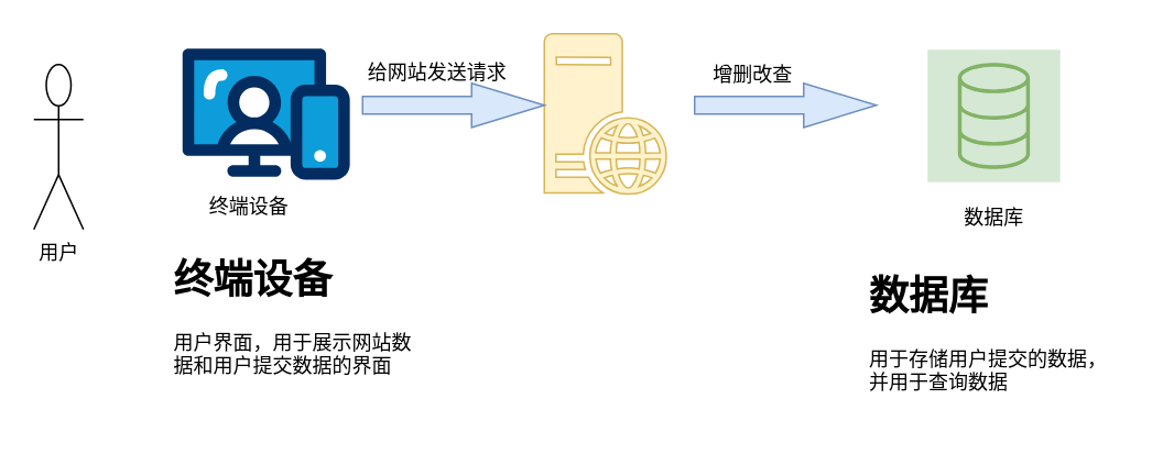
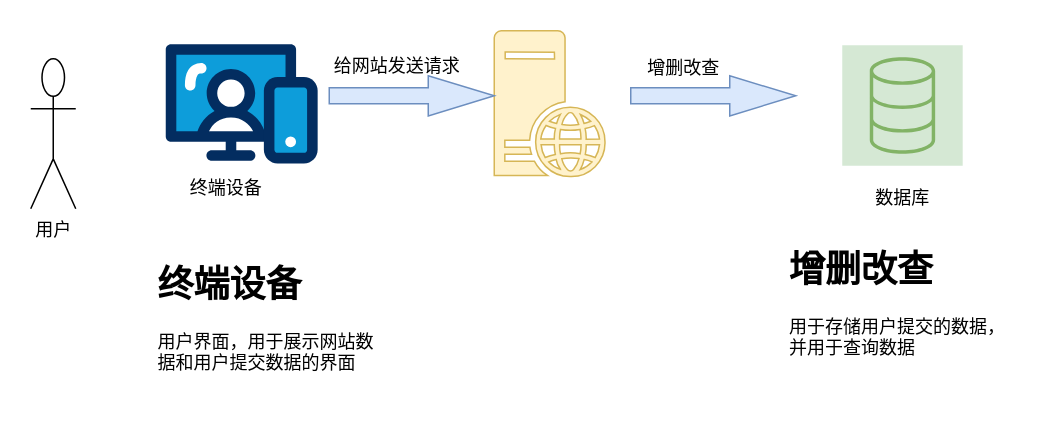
- <mxCell id="13" value="&lt;h1&gt;数据库&lt;/h1&gt;&lt;p&gt;用于存储用户提交的数据，并用于查询数据&lt;/p&gt;" style="text;html=1;strokeColor=none;fillColor=none;spacing=5;spacingTop=-20;whiteSpace=wrap;overflow=hidden;rounded=0;" vertex="1" parent="1"><mxGeometry x="521.14" y="160" width="160" height="100" as="geometry" /></mxCell>
+ <mxCell id="13" value="&lt;h1&gt;增删改查&lt;/h1&gt;&lt;p&gt;用于存储用户提交的数据，并用于查询数据&lt;/p&gt;" style="text;html=1;strokeColor=none;fillColor=none;spacing=5;spacingTop=-20;whiteSpace=wrap;overflow=hidden;rounded=0;" vertex="1" parent="1"><mxGeometry x="521.14" y="160" width="160" height="100" as="geometry" /></mxCell>
- <mxCell id="11" value="&lt;h1&gt;终端设备&lt;/h1&gt;&lt;div&gt;用户界面，用于展示网站数据和用户提交数据的界面&lt;/div&gt;" style="text;html=1;strokeColor=none;fillColor=none;spacing=5;spacingTop=-20;whiteSpace=wrap;overflow=hidden;rounded=0;" vertex="1" parent="1"><mxGeometry x="100" y="150" width="160" height="100" as="geometry" /></mxCell>
+ <mxCell id="11" value="&lt;h1&gt;终端设备&lt;/h1&gt;&lt;div&gt;用户界面，用于展示网站数据和用户提交数据的界面&lt;/div&gt;" style="text;html=1;strokeColor=none;fillColor=none;spacing=5;spacingTop=-20;whiteSpace=wrap;overflow=hidden;rounded=0;" vertex="1" parent="1"><mxGeometry x="100" y="170" width="160" height="100" as="geometry" /></mxCell>
